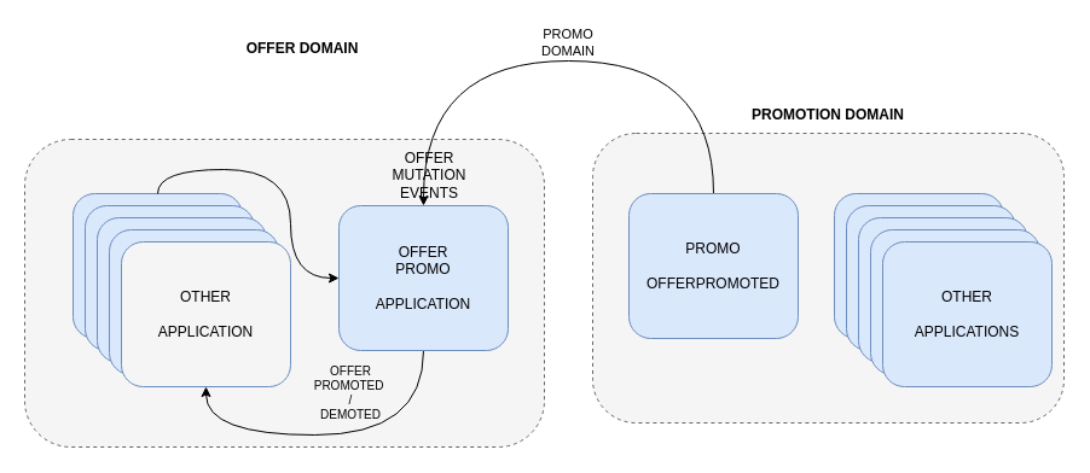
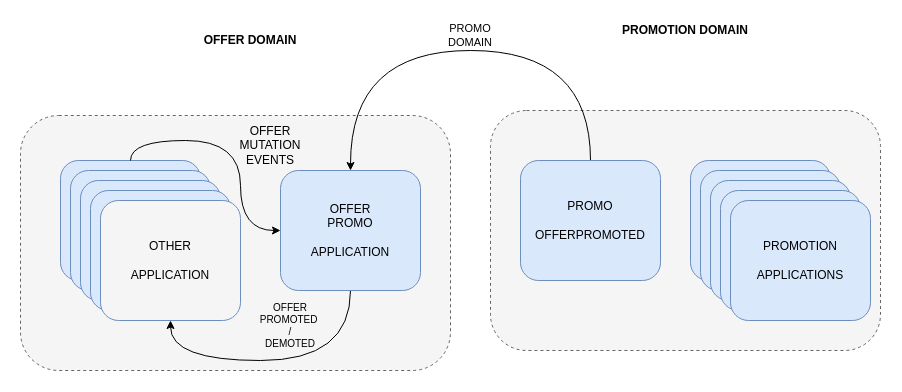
- <mxCell id="5" value="PROMOTION DOMAIN" style="text;html=1;strokeColor=none;fillColor=none;align=center;verticalAlign=middle;whiteSpace=wrap;rounded=0;dashed=1;fontStyle=1" vertex="1" parent="1"><mxGeometry x="615" y="80" width="140" height="30" as="geometry" /></mxCell>
+ <mxCell id="5" value="PROMOTION DOMAIN" style="text;html=1;strokeColor=none;fillColor=none;align=center;verticalAlign=middle;whiteSpace=wrap;rounded=0;dashed=1;fontStyle=1" vertex="1" parent="1"><mxGeometry x="615" y="15" width="140" height="30" as="geometry" /></mxCell>
- <mxCell id="23" value="OFFER&lt;br&gt;MUTATION&lt;br&gt;EVENTS" style="text;html=1;strokeColor=none;fillColor=none;align=center;verticalAlign=middle;whiteSpace=wrap;rounded=0;glass=0;sketch=0;" vertex="1" parent="1"><mxGeometry x="325" y="130" width="60" height="30" as="geometry" /></mxCell>
+ <mxCell id="23" value="OFFER&lt;br&gt;MUTATION&lt;br&gt;EVENTS" style="text;html=1;strokeColor=none;fillColor=none;align=center;verticalAlign=middle;whiteSpace=wrap;rounded=0;glass=0;sketch=0;" vertex="1" parent="1"><mxGeometry x="240" y="130" width="60" height="30" as="geometry" /></mxCell>
- <mxCell id="20" value="OTHER&lt;br&gt;&lt;br&gt;APPLICATIONS" style="rounded=1;whiteSpace=wrap;html=1;sketch=0;glass=0;fillColor=#dae8fc;strokeColor=#6c8ebf;" vertex="1" parent="1"><mxGeometry x="730" y="200" width="140" height="120" as="geometry" /></mxCell>
+ <mxCell id="20" value="PROMOTION&lt;br&gt;&lt;br&gt;APPLICATIONS" style="rounded=1;whiteSpace=wrap;html=1;sketch=0;glass=0;fillColor=#dae8fc;strokeColor=#6c8ebf;" vertex="1" parent="1"><mxGeometry x="730" y="200" width="140" height="120" as="geometry" /></mxCell>
